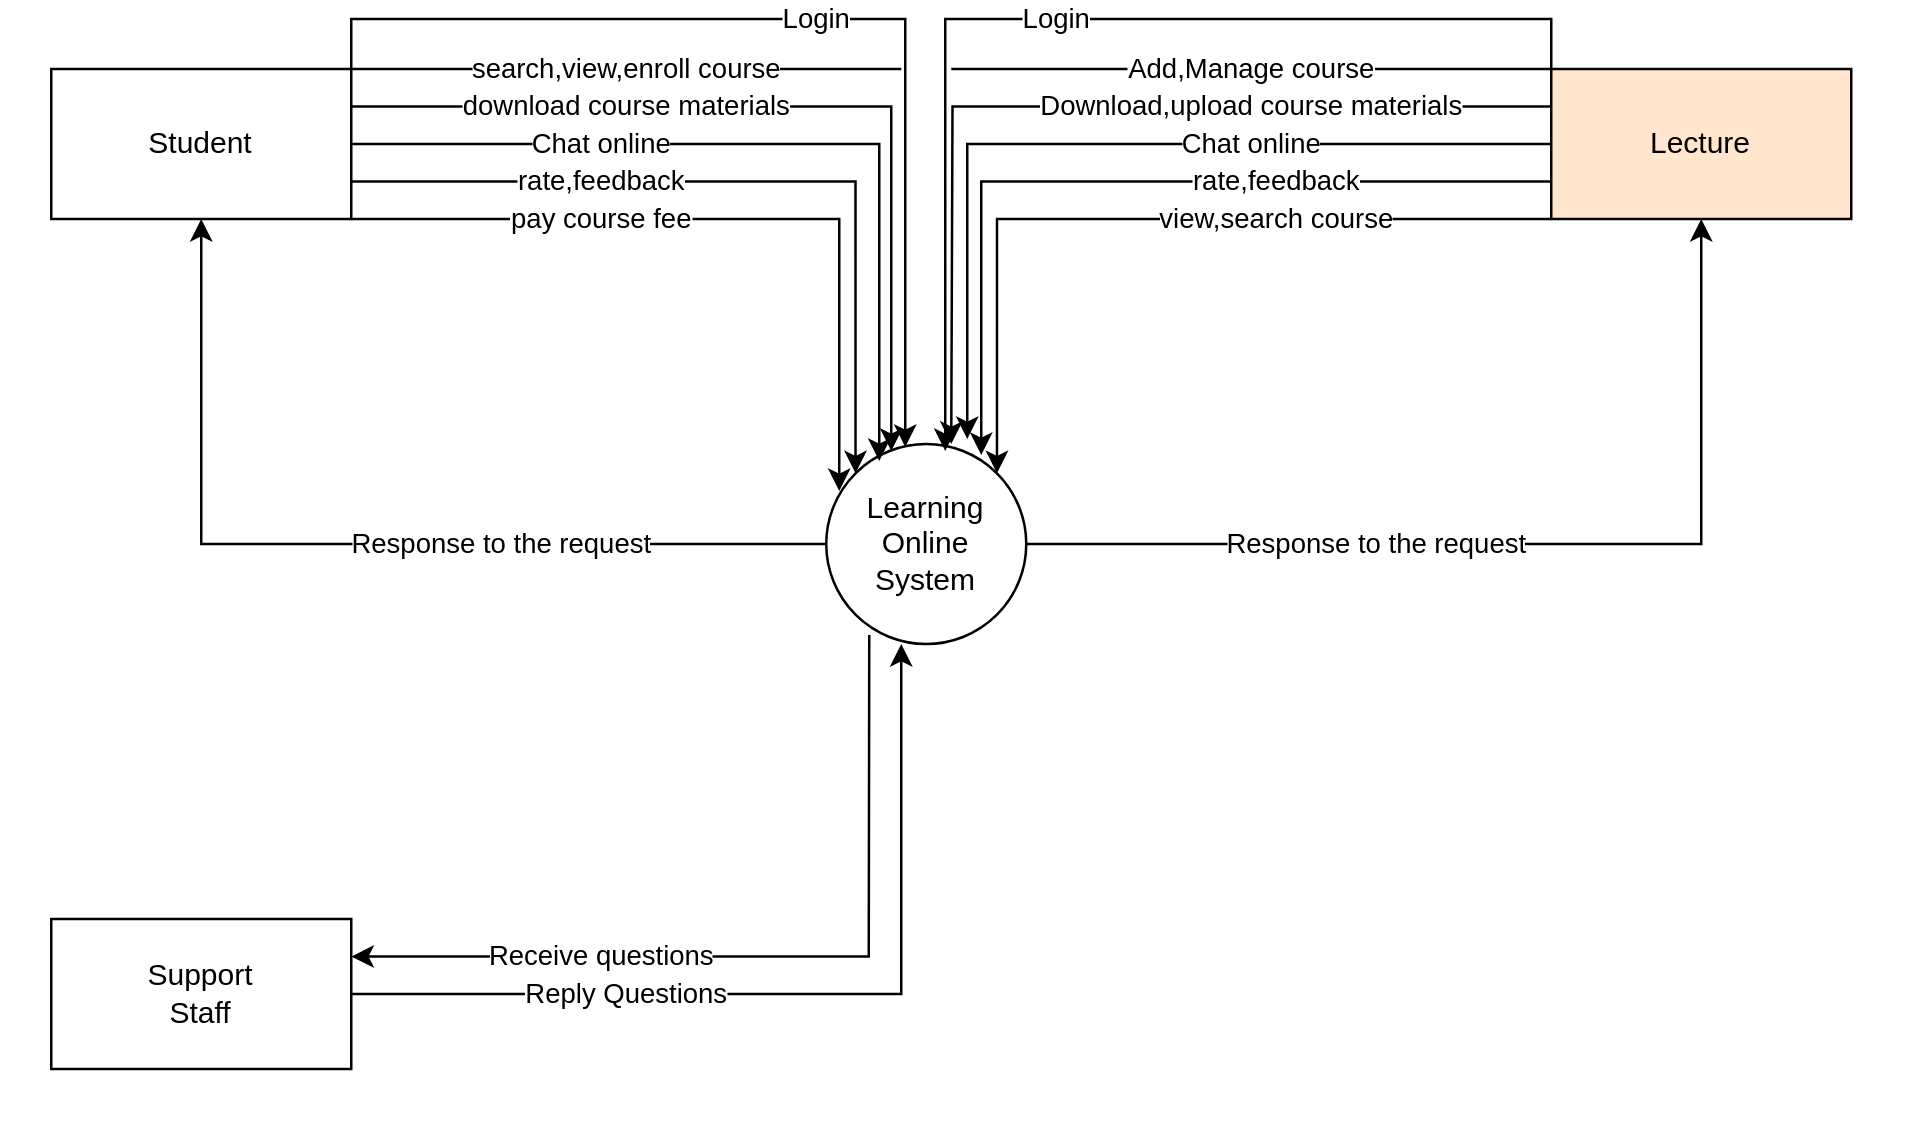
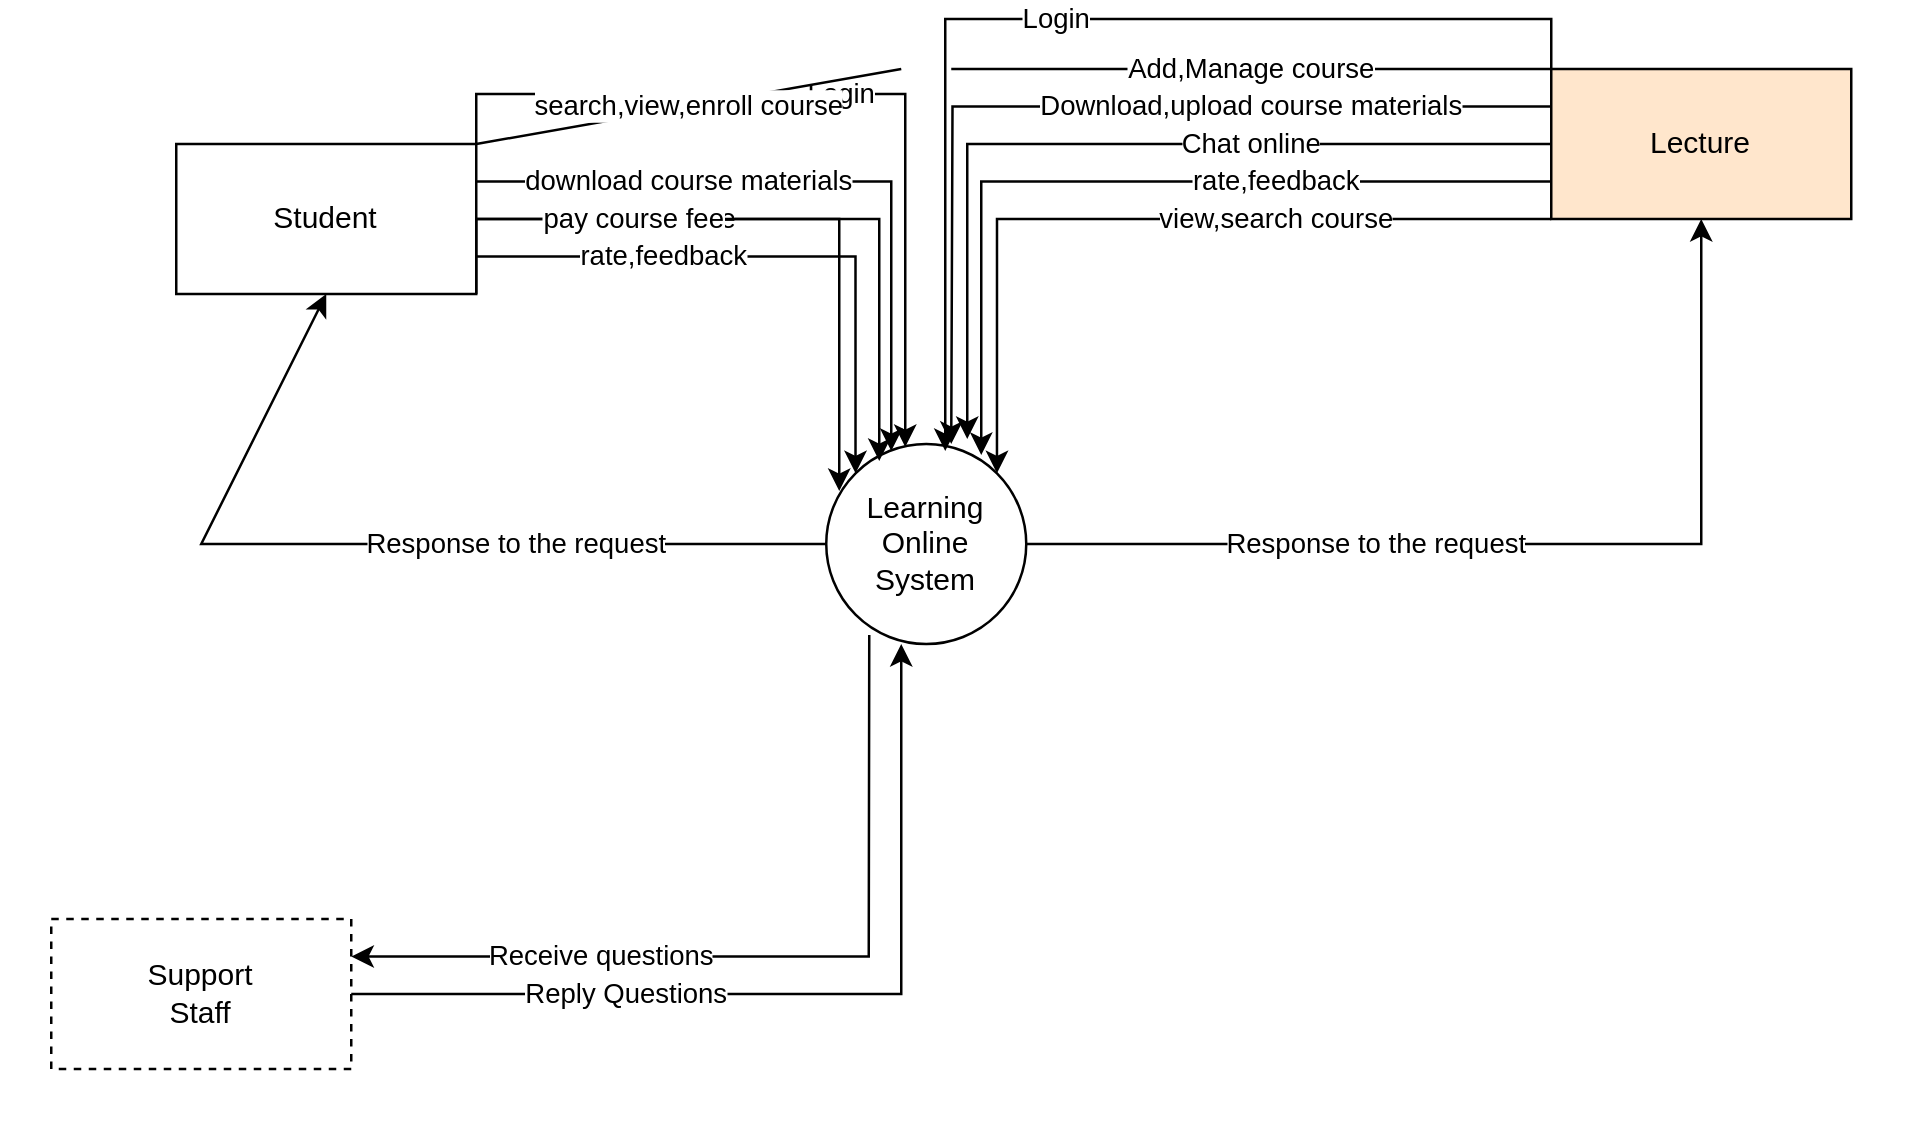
- <mxCell id="5" value="Student" style="rounded=0;whiteSpace=wrap;html=1;" vertex="1" parent="1"><mxGeometry x="20" y="20" width="120" height="60" as="geometry" /></mxCell>
+ <mxCell id="5" value="Student" style="rounded=0;whiteSpace=wrap;html=1;" vertex="1" parent="1"><mxGeometry x="70" y="50" width="120" height="60" as="geometry" /></mxCell>
- <mxCell id="9" value="Support&lt;br&gt;Staff" style="rounded=0;whiteSpace=wrap;html=1;" vertex="1" parent="1"><mxGeometry x="20" y="360" width="120" height="60" as="geometry" /></mxCell>
+ <mxCell id="9" value="Support&lt;br&gt;Staff" style="rounded=0;whiteSpace=wrap;html=1;dashed=1;" vertex="1" parent="1"><mxGeometry x="20" y="360" width="120" height="60" as="geometry" /></mxCell>
